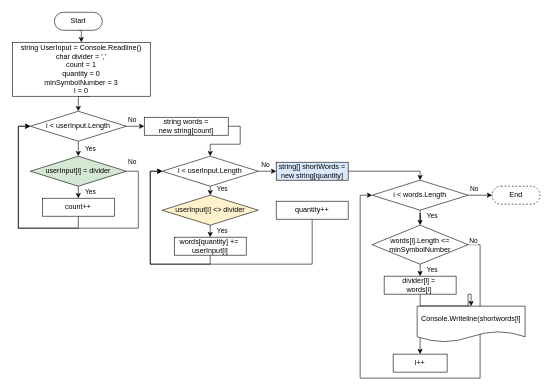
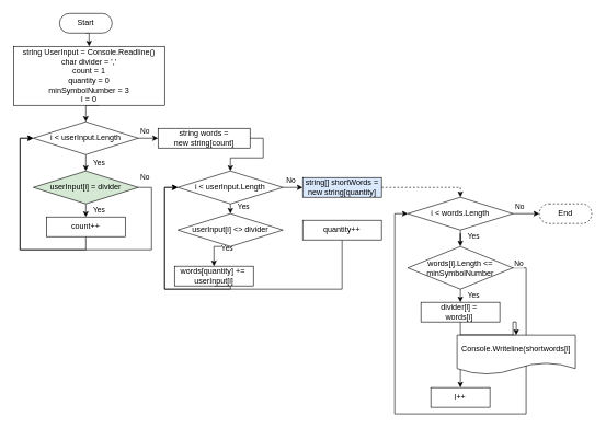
- <mxCell id="25" style="edgeStyle=orthogonalEdgeStyle;rounded=0;orthogonalLoop=1;jettySize=auto;html=1;exitX=1;exitY=0.5;exitDx=0;exitDy=0;entryX=0.5;entryY=0;entryDx=0;entryDy=0;" parent="1" source="26" target="29" edge="1"><mxGeometry relative="1" as="geometry"><Array as="points"><mxPoint x="700" y="285" /></Array></mxGeometry></mxCell>
+ <mxCell id="25" style="edgeStyle=orthogonalEdgeStyle;rounded=0;orthogonalLoop=1;jettySize=auto;html=1;exitX=1;exitY=0.5;exitDx=0;exitDy=0;entryX=0.5;entryY=0;entryDx=0;entryDy=0;dashed=1;" parent="1" source="26" target="29" edge="1"><mxGeometry relative="1" as="geometry"><Array as="points"><mxPoint x="700" y="285" /></Array></mxGeometry></mxCell>
- <mxCell id="18" value="userInput[i] &amp;lt;&amp;gt; divider" style="rhombus;whiteSpace=wrap;html=1;fillColor=#fff2cc;" parent="1" vertex="1"><mxGeometry x="270" y="325" width="160" height="50" as="geometry" /></mxCell>
+ <mxCell id="18" value="userInput[i] &amp;lt;&amp;gt; divider" style="rhombus;whiteSpace=wrap;html=1;" parent="1" vertex="1"><mxGeometry x="270" y="325" width="160" height="50" as="geometry" /></mxCell>
- <mxCell id="20" value="words[quantity] +=&amp;nbsp;&lt;br&gt;userInput[i]" style="rounded=0;whiteSpace=wrap;html=1;" parent="1" vertex="1"><mxGeometry x="290" y="395" width="120" height="30" as="geometry" /></mxCell>
+ <mxCell id="20" value="words[quantity] +=&amp;nbsp;&lt;br&gt;userInput[i]" style="rounded=0;whiteSpace=wrap;html=1;" parent="1" vertex="1"><mxGeometry x="265" y="405" width="120" height="30" as="geometry" /></mxCell>
